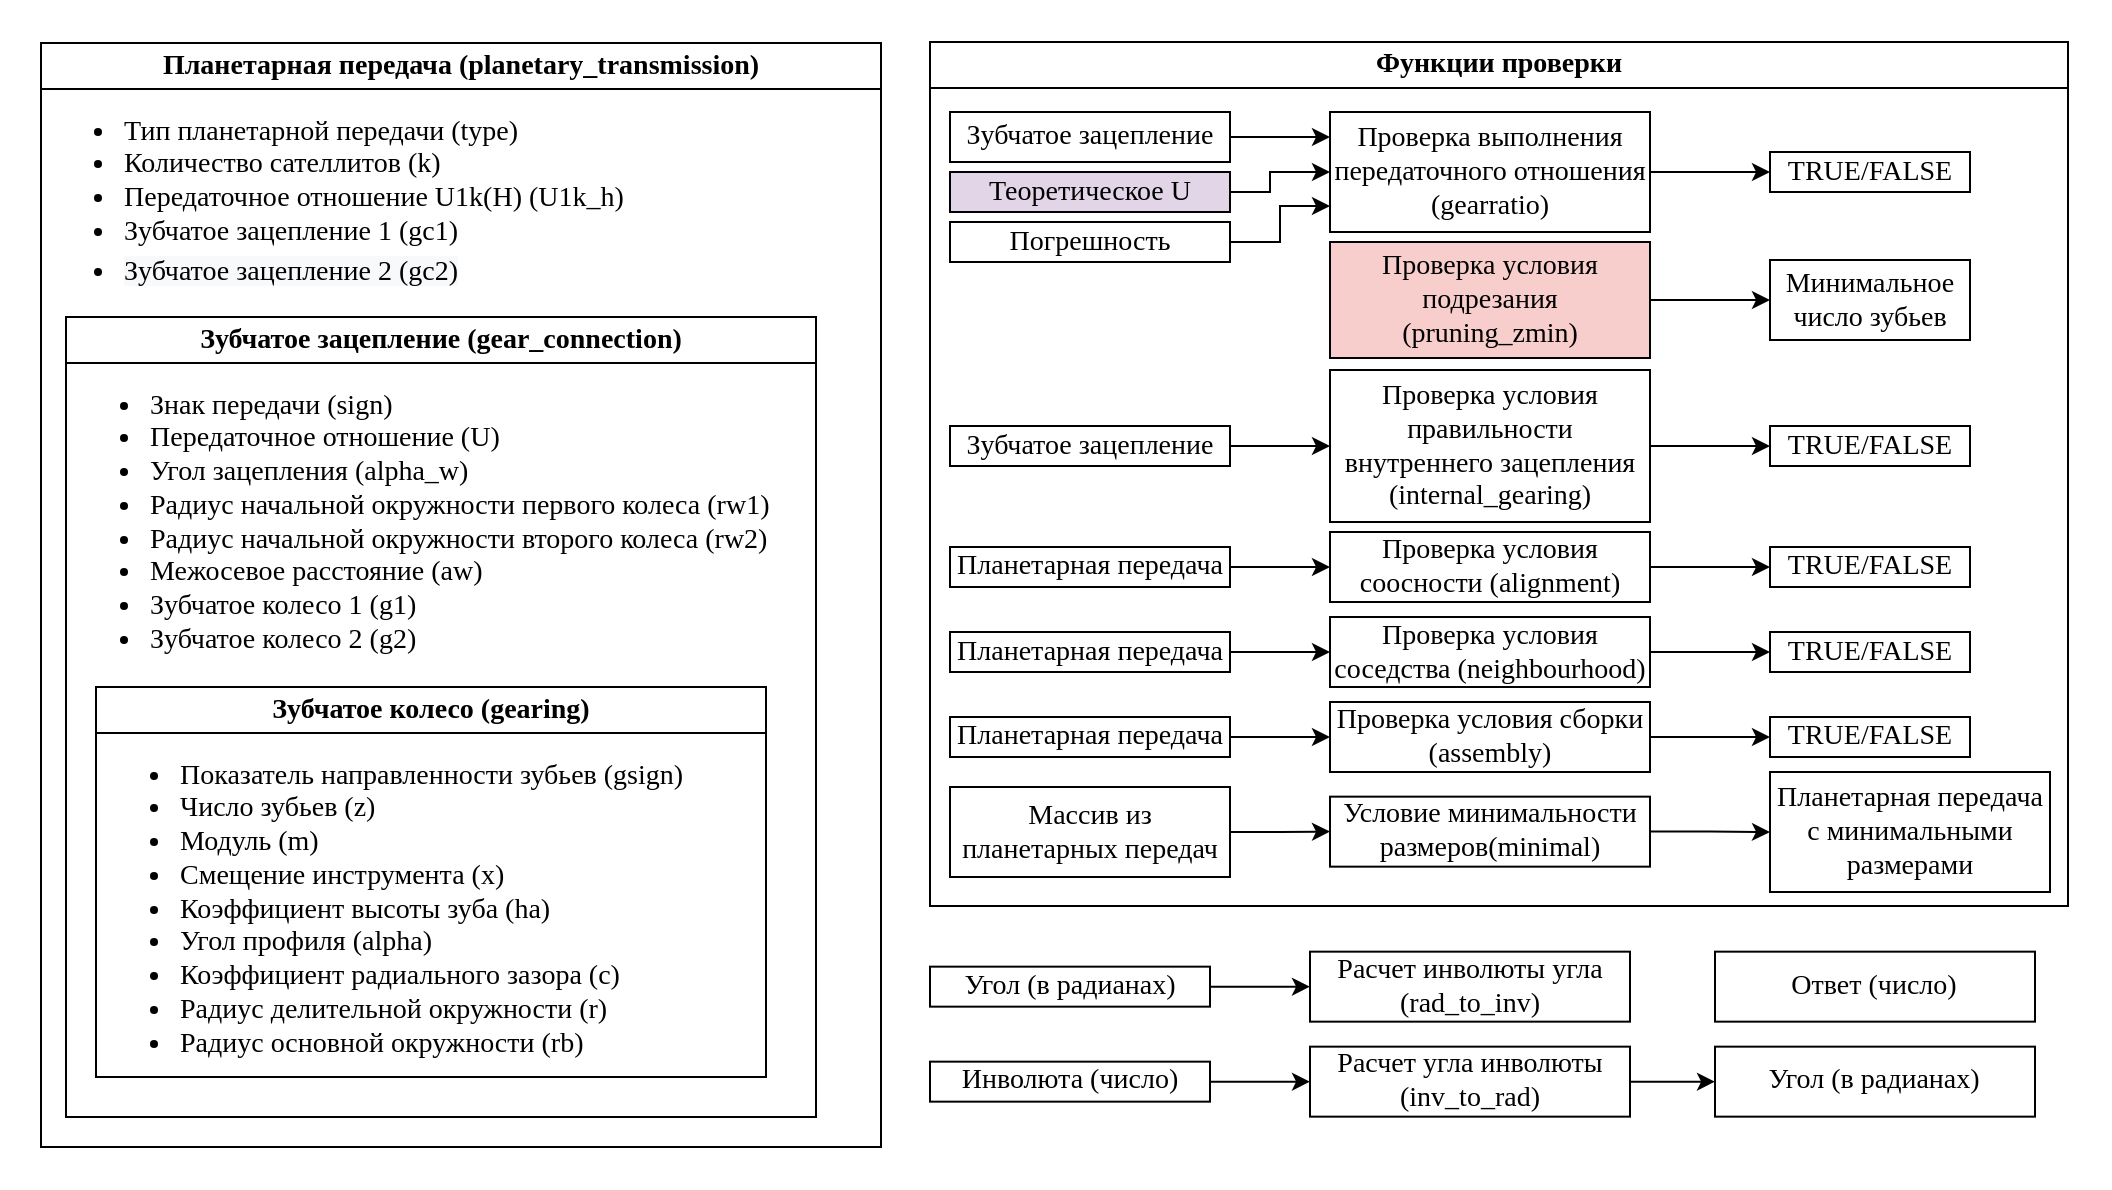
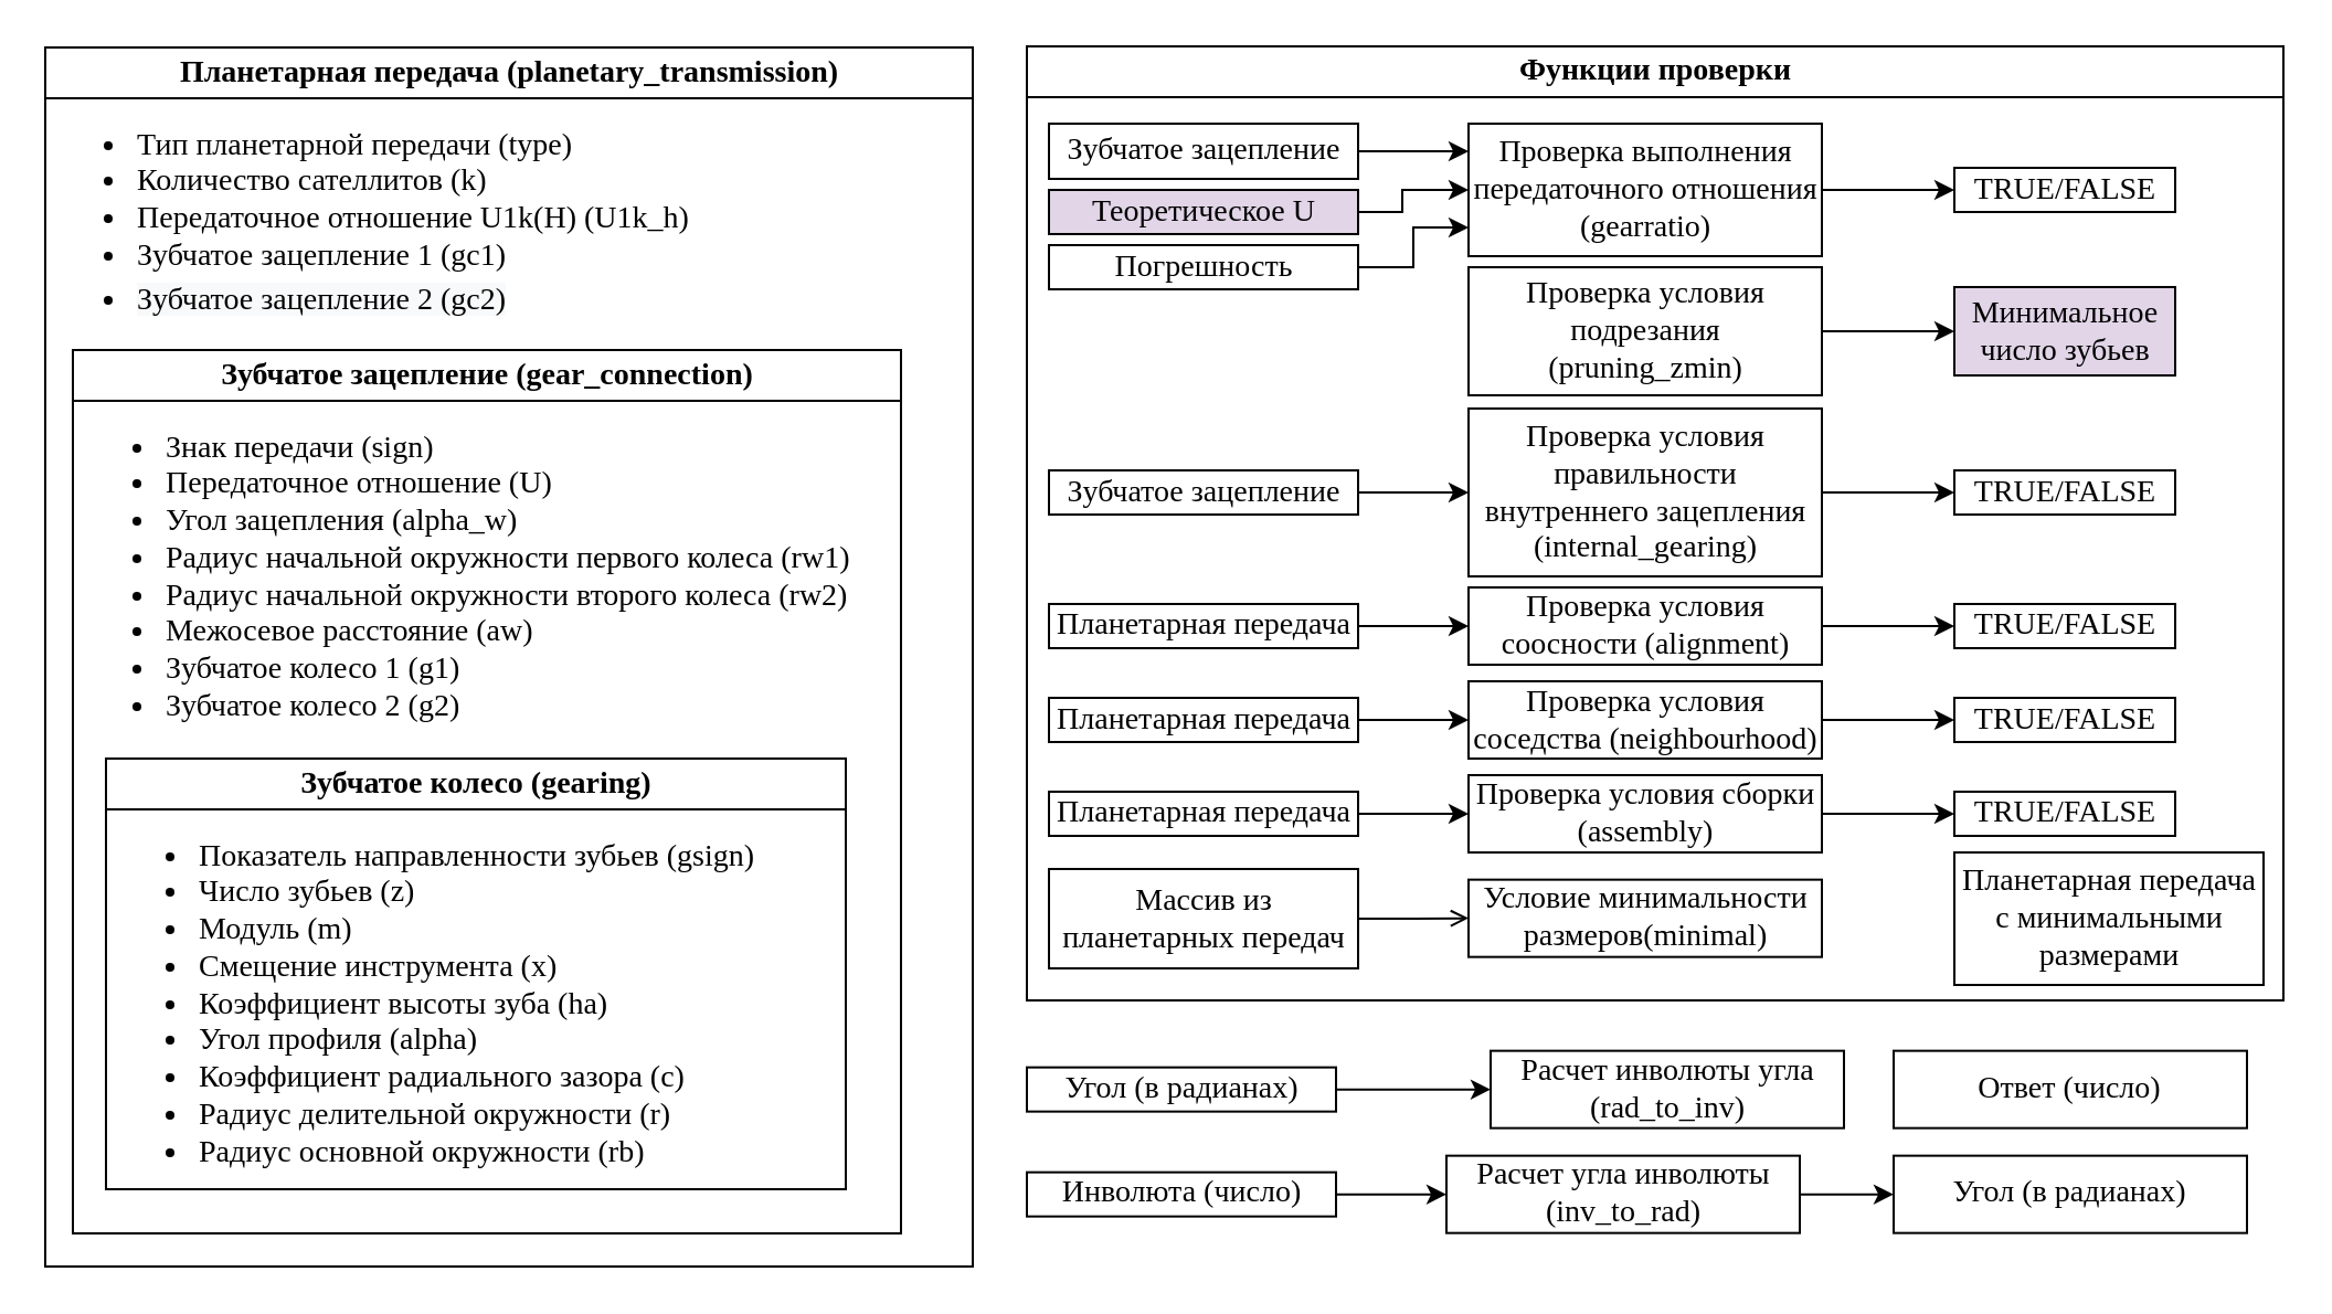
- <mxCell id="16" value="Проверка условия подрезания (pruning_zmin)" parent="8" vertex="1" style="rounded=0;whiteSpace=wrap;html=1;labelBackgroundColor=none;fontFamily=Times New Roman;fontSize=14;fillColor=#f8cecc;"><mxGeometry as="geometry" height="58" width="160" y="100" x="200" /></mxCell>
+ <mxCell id="16" value="Проверка условия подрезания (pruning_zmin)" parent="8" vertex="1" style="rounded=0;whiteSpace=wrap;html=1;labelBackgroundColor=none;fontFamily=Times New Roman;fontSize=14;"><mxGeometry as="geometry" height="58" width="160" y="100" x="200" /></mxCell>
- <mxCell id="17" value="Минимальное число зубьев" parent="8" vertex="1" style="rounded=0;whiteSpace=wrap;html=1;labelBackgroundColor=none;fontFamily=Times New Roman;fontSize=14;"><mxGeometry as="geometry" height="40" width="100" y="109" x="420" /></mxCell>
+ <mxCell id="17" value="Минимальное число зубьев" parent="8" vertex="1" style="rounded=0;whiteSpace=wrap;html=1;labelBackgroundColor=none;fontFamily=Times New Roman;fontSize=14;fillColor=#e1d5e7;"><mxGeometry as="geometry" height="40" width="100" y="109" x="420" /></mxCell>
- <mxCell id="40" value="" parent="8" style="edgeStyle=orthogonalEdgeStyle;rounded=0;orthogonalLoop=1;jettySize=auto;html=1;fontFamily=Times New Roman;fontSize=14;" target="39" source="38" edge="1"><mxGeometry as="geometry" relative="1" /></mxCell>
+ <mxCell id="40" value="" parent="8" style="edgeStyle=orthogonalEdgeStyle;rounded=0;orthogonalLoop=1;jettySize=auto;html=1;fontFamily=Times New Roman;fontSize=14;endArrow=open;" target="39" source="38" edge="1"><mxGeometry as="geometry" relative="1" /></mxCell>
- <mxCell id="42" value="" parent="8" style="edgeStyle=orthogonalEdgeStyle;rounded=0;jumpSize=4;orthogonalLoop=1;jettySize=auto;html=1;startFill=0;endSize=6;fontFamily=Times New Roman;fontSize=14;" target="41" source="39" edge="1"><mxGeometry as="geometry" relative="1" /></mxCell>
- <mxCell id="48" value="Расчет инволюты угла (rad_to_inv)" parent="1" vertex="1" style="rounded=0;whiteSpace=wrap;html=1;labelBackgroundColor=none;fontFamily=Times New Roman;fontSize=14;"><mxGeometry as="geometry" height="35" width="160" y="475.333" x="654.5" /></mxCell>
+ <mxCell id="48" value="Расчет инволюты угла (rad_to_inv)" parent="1" vertex="1" style="rounded=0;whiteSpace=wrap;html=1;labelBackgroundColor=none;fontFamily=Times New Roman;fontSize=14;"><mxGeometry x="674.5" y="475.333" as="geometry" height="35" width="160" /></mxCell>
